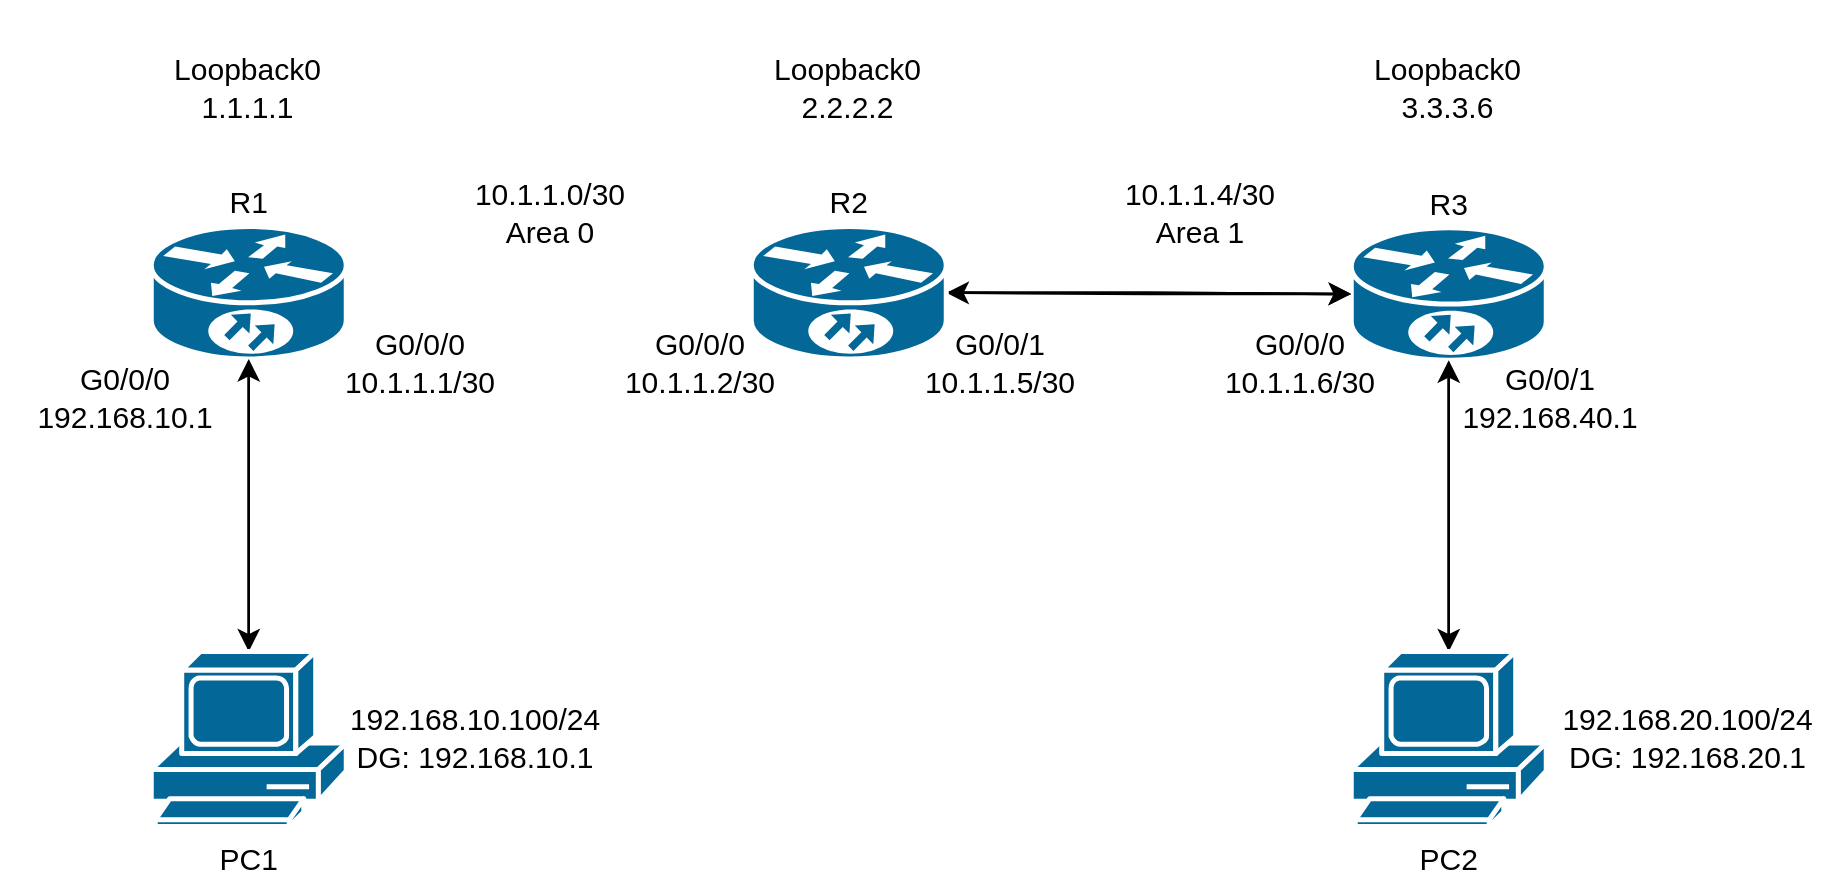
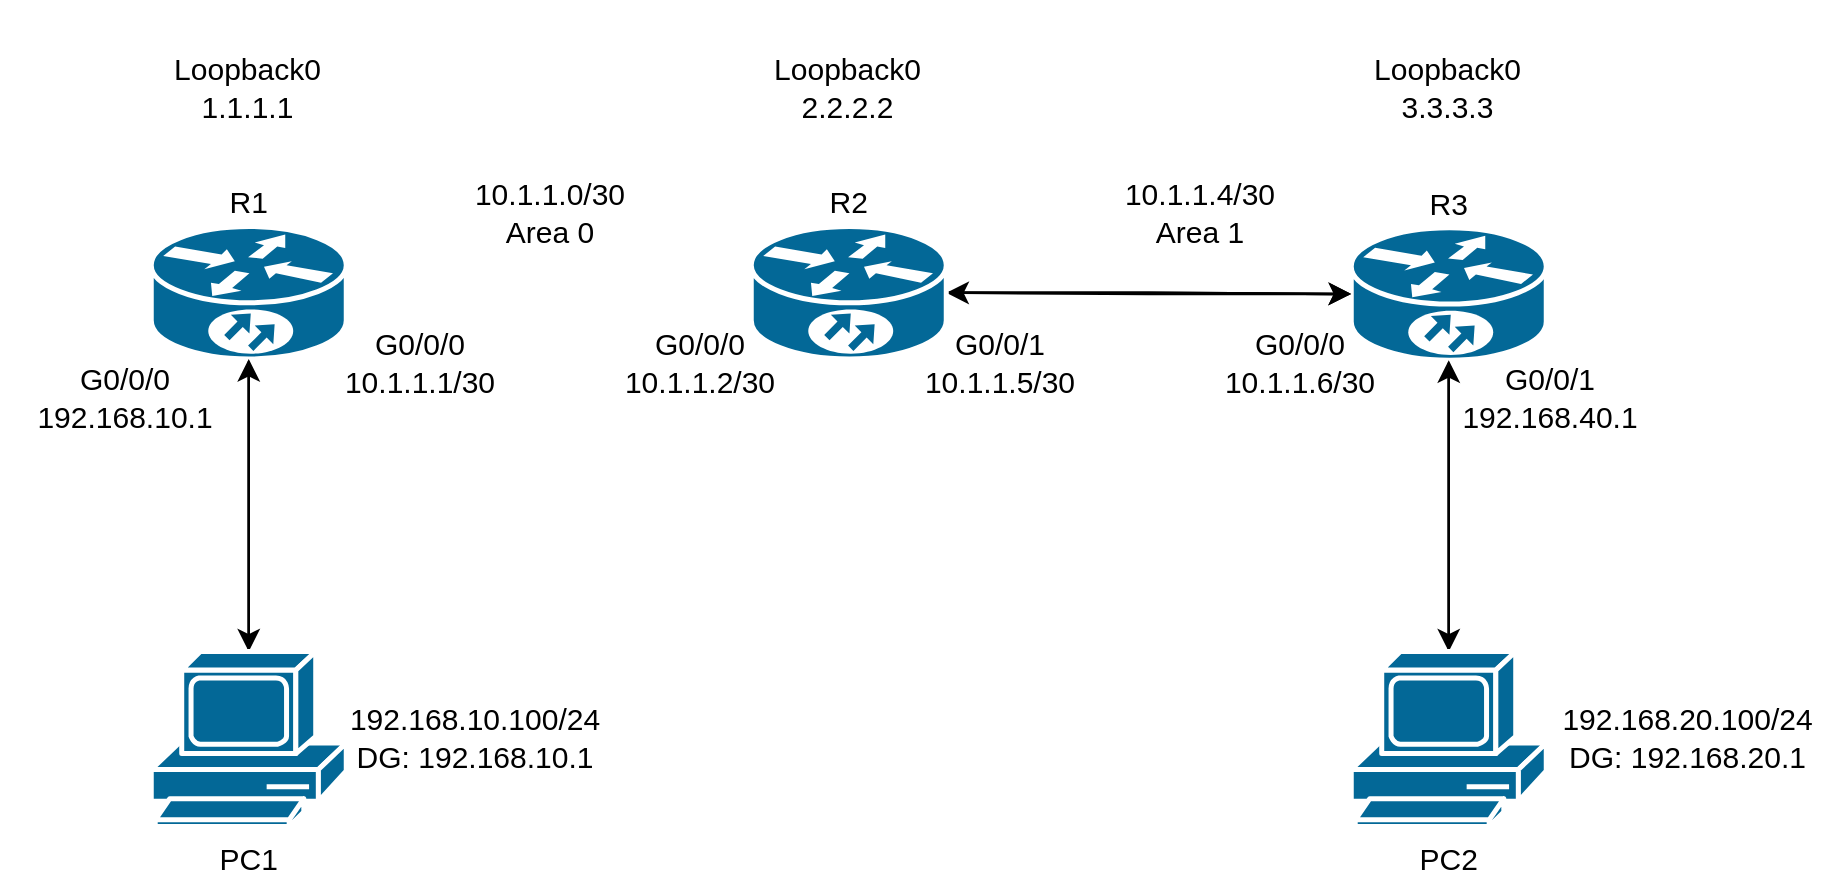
- <mxCell id="27" value="Loopback0&lt;div&gt;3.3.3.6&lt;/div&gt;" style="text;strokeColor=none;align=center;fillColor=none;html=1;verticalAlign=middle;whiteSpace=wrap;rounded=0;" vertex="1" parent="1"><mxGeometry x="549" y="20" width="60" height="30" as="geometry" /></mxCell>
+ <mxCell id="27" value="Loopback0&lt;div&gt;3.3.3.3&lt;/div&gt;" style="text;strokeColor=none;align=center;fillColor=none;html=1;verticalAlign=middle;whiteSpace=wrap;rounded=0;" vertex="1" parent="1"><mxGeometry x="549" y="20" width="60" height="30" as="geometry" /></mxCell>
